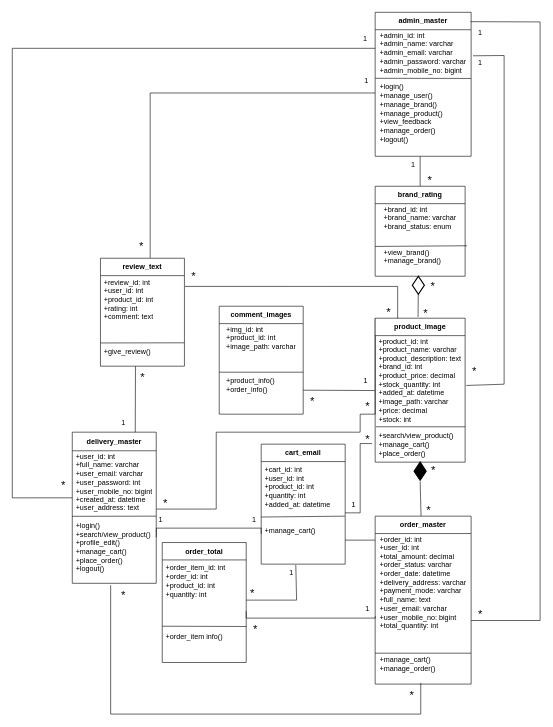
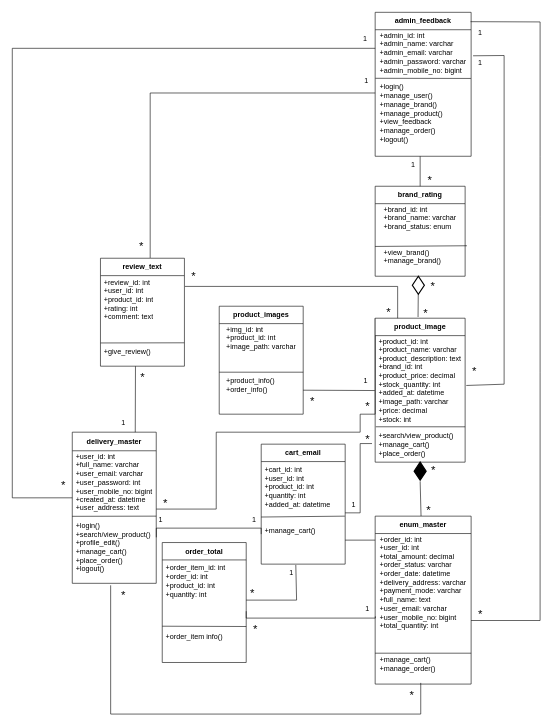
- <mxCell id="22" value="admin_master" style="swimlane;fontStyle=1;align=center;verticalAlign=middle;childLayout=stackLayout;horizontal=1;startSize=29;horizontalStack=0;resizeParent=1;resizeParentMax=0;resizeLast=0;collapsible=0;marginBottom=0;html=1;whiteSpace=wrap;" parent="1" vertex="1"><mxGeometry x="625" y="20" width="160" height="240" as="geometry" /></mxCell>
+ <mxCell id="22" value="admin_feedback" style="swimlane;fontStyle=1;align=center;verticalAlign=middle;childLayout=stackLayout;horizontal=1;startSize=29;horizontalStack=0;resizeParent=1;resizeParentMax=0;resizeLast=0;collapsible=0;marginBottom=0;html=1;whiteSpace=wrap;" parent="1" vertex="1"><mxGeometry x="625" y="20" width="160" height="240" as="geometry" /></mxCell>
- <mxCell id="35" value="comment_images" style="swimlane;fontStyle=1;align=center;verticalAlign=middle;childLayout=stackLayout;horizontal=1;startSize=29;horizontalStack=0;resizeParent=1;resizeParentMax=0;resizeLast=0;collapsible=0;marginBottom=0;html=1;whiteSpace=wrap;" parent="1" vertex="1"><mxGeometry x="365" y="510" width="140" height="180" as="geometry" /></mxCell>
+ <mxCell id="35" value="product_images" style="swimlane;fontStyle=1;align=center;verticalAlign=middle;childLayout=stackLayout;horizontal=1;startSize=29;horizontalStack=0;resizeParent=1;resizeParentMax=0;resizeLast=0;collapsible=0;marginBottom=0;html=1;whiteSpace=wrap;" parent="1" vertex="1"><mxGeometry x="365" y="510" width="140" height="180" as="geometry" /></mxCell>
- <mxCell id="18" value="order_master" style="swimlane;fontStyle=1;align=center;verticalAlign=middle;childLayout=stackLayout;horizontal=1;startSize=29;horizontalStack=0;resizeParent=1;resizeParentMax=0;resizeLast=0;collapsible=0;marginBottom=0;html=1;whiteSpace=wrap;" parent="1" vertex="1"><mxGeometry x="625" y="860" width="160" height="280" as="geometry" /></mxCell>
+ <mxCell id="18" value="enum_master" style="swimlane;fontStyle=1;align=center;verticalAlign=middle;childLayout=stackLayout;horizontal=1;startSize=29;horizontalStack=0;resizeParent=1;resizeParentMax=0;resizeLast=0;collapsible=0;marginBottom=0;html=1;whiteSpace=wrap;" parent="1" vertex="1"><mxGeometry x="625" y="860" width="160" height="280" as="geometry" /></mxCell>
